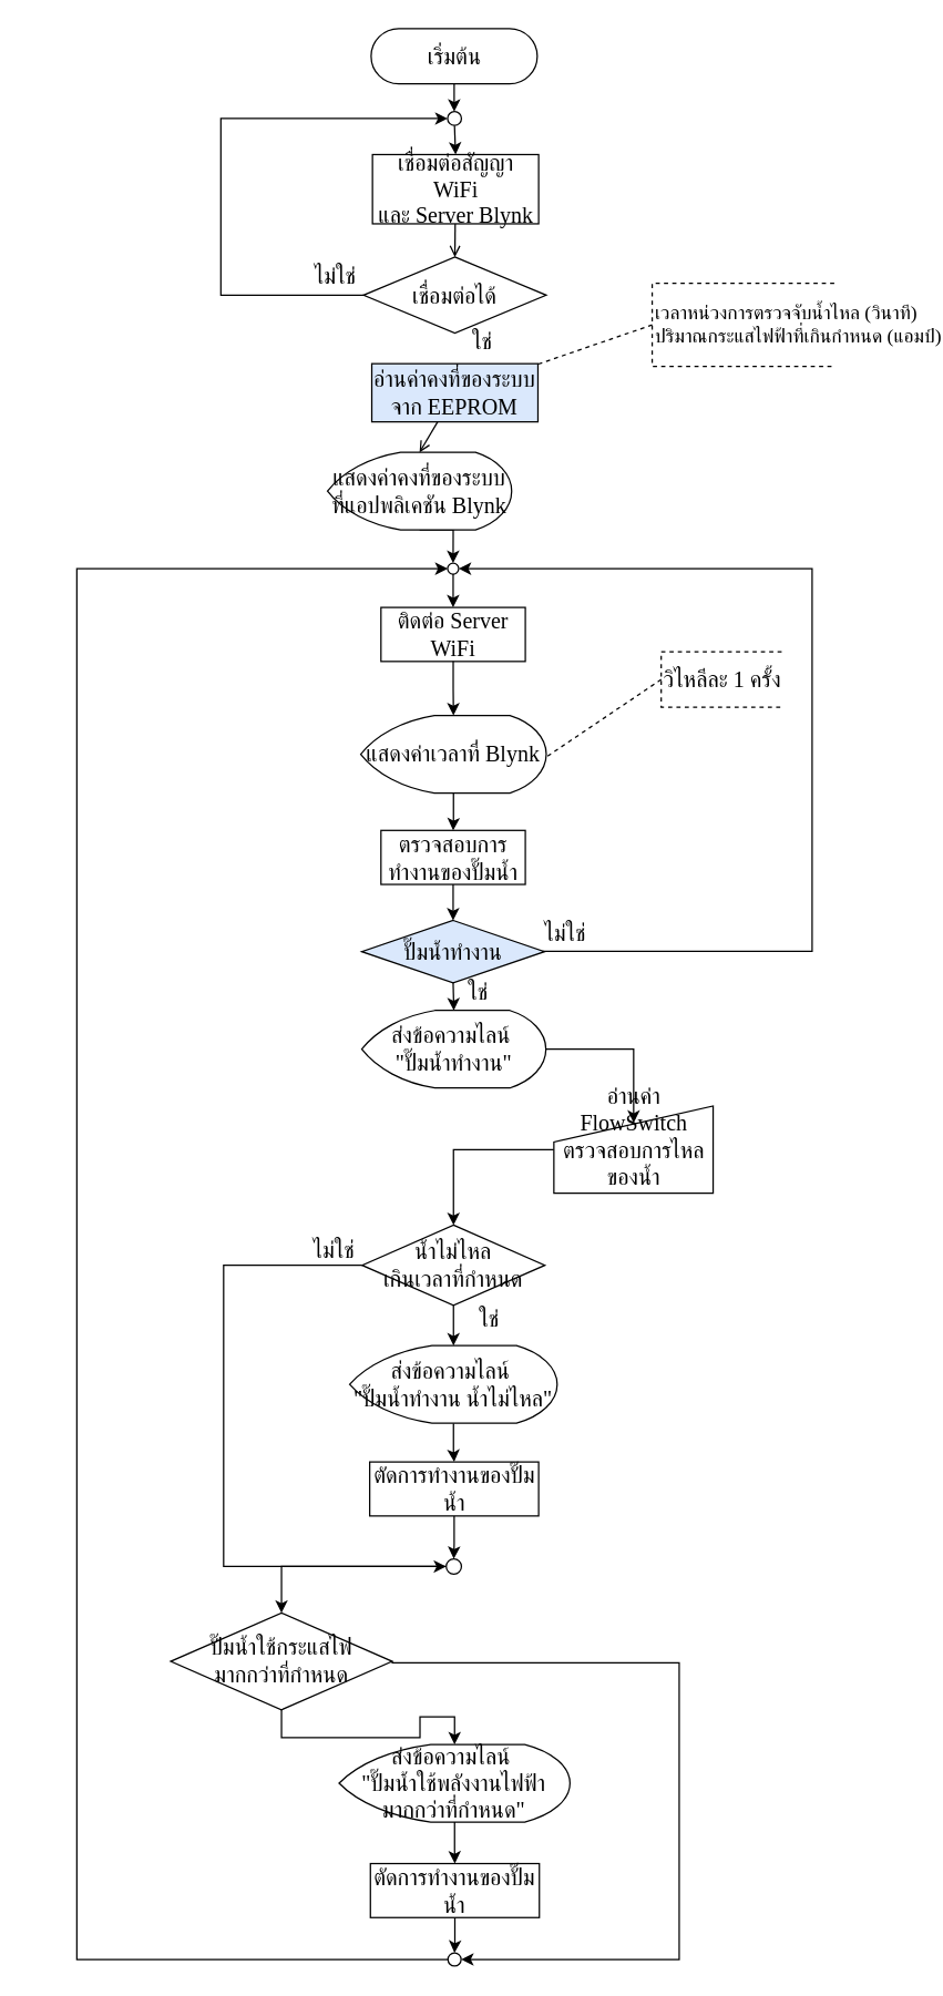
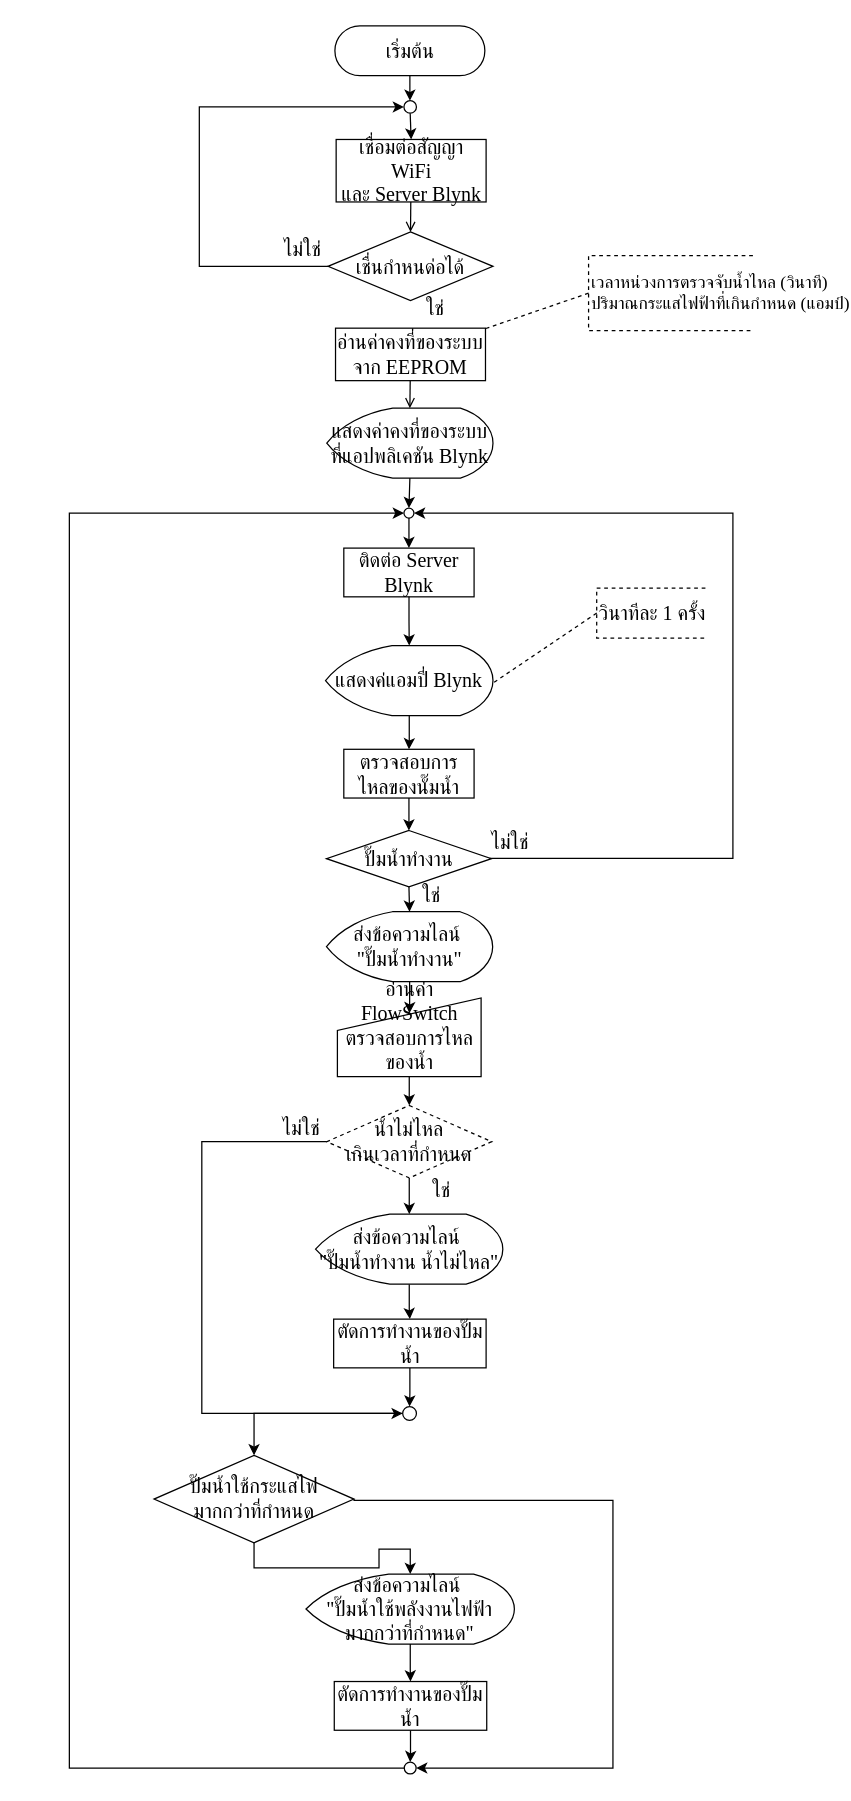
- <mxCell id="7" value="เชื่อมต่อได้" style="rhombus;whiteSpace=wrap;html=1;fontFamily=Angsana New;fontSize=16;" parent="1" vertex="1"><mxGeometry x="262" y="185" width="132" height="55" as="geometry" /></mxCell>
+ <mxCell id="7" value="เชื่นกำหนด่อได้" style="rhombus;whiteSpace=wrap;html=1;fontFamily=Angsana New;fontSize=16;" parent="1" vertex="1"><mxGeometry x="262" y="185" width="132" height="55" as="geometry" /></mxCell>
- <mxCell id="10" value="อ่านค่าคงที่ของระบบจาก EEPROM" style="rounded=0;whiteSpace=wrap;html=1;fontFamily=Angsana New;fontSize=16;align=center;fillColor=#dae8fc;" parent="1" vertex="1"><mxGeometry x="268" y="262" width="120" height="42" as="geometry" /></mxCell>
+ <mxCell id="10" value="อ่านค่าคงที่ของระบบจาก EEPROM" style="rounded=0;whiteSpace=wrap;html=1;fontFamily=Angsana New;fontSize=16;align=center;" parent="1" vertex="1"><mxGeometry x="268" y="262" width="120" height="42" as="geometry" /></mxCell>
- <mxCell id="12" value="แสดงค่าคงที่ของระบบที่แอปพลิเคชัน Blynk" style="strokeWidth=1;html=1;shape=mxgraph.flowchart.display;whiteSpace=wrap;rounded=0;strokeColor=default;align=center;verticalAlign=middle;fontFamily=Angsana New;fontSize=16;fontColor=default;fillColor=default;" parent="1" vertex="1"><mxGeometry x="236" y="326" width="133" height="56" as="geometry" /></mxCell>
+ <mxCell id="12" value="แสดงค่าคงที่ของระบบที่แอปพลิเคชัน Blynk" style="strokeWidth=1;html=1;shape=mxgraph.flowchart.display;whiteSpace=wrap;rounded=0;strokeColor=default;align=center;verticalAlign=middle;fontFamily=Angsana New;fontSize=16;fontColor=default;fillColor=default;" parent="1" vertex="1"><mxGeometry x="261" y="326" width="133" height="56" as="geometry" /></mxCell>
- <mxCell id="20" value="&lt;div style=&quot;&quot;&gt;ติดต่อ Server WiFi&lt;br&gt;&lt;/div&gt;" style="rounded=0;whiteSpace=wrap;html=1;fontFamily=Angsana New;fontSize=16;align=center;" parent="1" vertex="1"><mxGeometry x="274.63" y="438" width="104.25" height="39" as="geometry" /></mxCell>
+ <mxCell id="20" value="&lt;div style=&quot;&quot;&gt;ติดต่อ Server Blynk&lt;br&gt;&lt;/div&gt;" style="rounded=0;whiteSpace=wrap;html=1;fontFamily=Angsana New;fontSize=16;align=center;" parent="1" vertex="1"><mxGeometry x="274.63" y="438" width="104.25" height="39" as="geometry" /></mxCell>
- <mxCell id="19" value="วิไหลีละ 1 ครั้ง" style="strokeWidth=1;html=1;shape=mxgraph.flowchart.annotation_1;align=left;pointerEvents=1;fontFamily=Angsana New;fontSize=16;dashed=1;" parent="1" vertex="1"><mxGeometry x="477" y="470" width="87" height="40" as="geometry" /></mxCell>
+ <mxCell id="19" value="วินาทีละ 1 ครั้ง" style="strokeWidth=1;html=1;shape=mxgraph.flowchart.annotation_1;align=left;pointerEvents=1;fontFamily=Angsana New;fontSize=16;dashed=1;" parent="1" vertex="1"><mxGeometry x="477" y="470" width="87" height="40" as="geometry" /></mxCell>
- <mxCell id="17" value="แสดงค่าเวลาที่ Blynk" style="strokeWidth=1;html=1;shape=mxgraph.flowchart.display;whiteSpace=wrap;rounded=0;strokeColor=default;align=center;verticalAlign=middle;fontFamily=Angsana New;fontSize=16;fontColor=default;fillColor=default;" parent="1" vertex="1"><mxGeometry x="260" y="516" width="134" height="56" as="geometry" /></mxCell>
+ <mxCell id="17" value="แสดงค่แอมปี่ Blynk" style="strokeWidth=1;html=1;shape=mxgraph.flowchart.display;whiteSpace=wrap;rounded=0;strokeColor=default;align=center;verticalAlign=middle;fontFamily=Angsana New;fontSize=16;fontColor=default;fillColor=default;" parent="1" vertex="1"><mxGeometry x="260" y="516" width="134" height="56" as="geometry" /></mxCell>
- <mxCell id="42" value="&lt;div style=&quot;&quot;&gt;ตรวจสอบการทำงานของปั๊มน้ำ&lt;br&gt;&lt;/div&gt;" style="rounded=0;whiteSpace=wrap;html=1;fontFamily=Angsana New;fontSize=16;align=center;" vertex="1" parent="1"><mxGeometry x="274.63" y="599" width="104.25" height="39" as="geometry" /></mxCell>
+ <mxCell id="42" value="&lt;div style=&quot;&quot;&gt;ตรวจสอบการไหลของนั๊มน้ำ&lt;br&gt;&lt;/div&gt;" style="rounded=0;whiteSpace=wrap;html=1;fontFamily=Angsana New;fontSize=16;align=center;" vertex="1" parent="1"><mxGeometry x="274.63" y="599" width="104.25" height="39" as="geometry" /></mxCell>
- <mxCell id="24" value="ปั๊มน้ำทำงาน" style="rhombus;whiteSpace=wrap;html=1;fontFamily=Angsana New;fontSize=16;fillColor=#dae8fc;" parent="1" vertex="1"><mxGeometry x="260.75" y="664" width="132" height="45" as="geometry" /></mxCell>
+ <mxCell id="24" value="ปั๊มน้ำทำงาน" style="rhombus;whiteSpace=wrap;html=1;fontFamily=Angsana New;fontSize=16;" parent="1" vertex="1"><mxGeometry x="260.75" y="664" width="132" height="45" as="geometry" /></mxCell>
- <mxCell id="39" value="อ่านค่า FlowSwitch&lt;br&gt;ตรวจสอบการไหลของน้ำ" style="html=1;strokeWidth=1;shape=manualInput;whiteSpace=wrap;rounded=0;size=26;arcSize=11;strokeColor=default;align=center;verticalAlign=bottom;fontFamily=Angsana New;fontSize=16;fontColor=default;fillColor=default;horizontal=1;" parent="1" vertex="1"><mxGeometry x="399.5" y="798" width="115" height="63" as="geometry" /></mxCell>
+ <mxCell id="39" value="อ่านค่า FlowSwitch&lt;br&gt;ตรวจสอบการไหลของน้ำ" style="html=1;strokeWidth=1;shape=manualInput;whiteSpace=wrap;rounded=0;size=26;arcSize=11;strokeColor=default;align=center;verticalAlign=bottom;fontFamily=Angsana New;fontSize=16;fontColor=default;fillColor=default;horizontal=1;" parent="1" vertex="1"><mxGeometry x="269.5" y="798" width="115" height="63" as="geometry" /></mxCell>
- <mxCell id="29" value="น้ำไม่ไหล&lt;div&gt;เกินเวลาที่กำหนด&lt;/div&gt;" style="rhombus;whiteSpace=wrap;html=1;fontFamily=Angsana New;fontSize=16;" parent="1" vertex="1"><mxGeometry x="261" y="884" width="132" height="58" as="geometry" /></mxCell>
+ <mxCell id="29" value="น้ำไม่ไหล&lt;div&gt;เกินเวลาที่กำหนด&lt;/div&gt;" style="rhombus;whiteSpace=wrap;html=1;fontFamily=Angsana New;fontSize=16;dashed=1;" parent="1" vertex="1"><mxGeometry x="261" y="884" width="132" height="58" as="geometry" /></mxCell>
